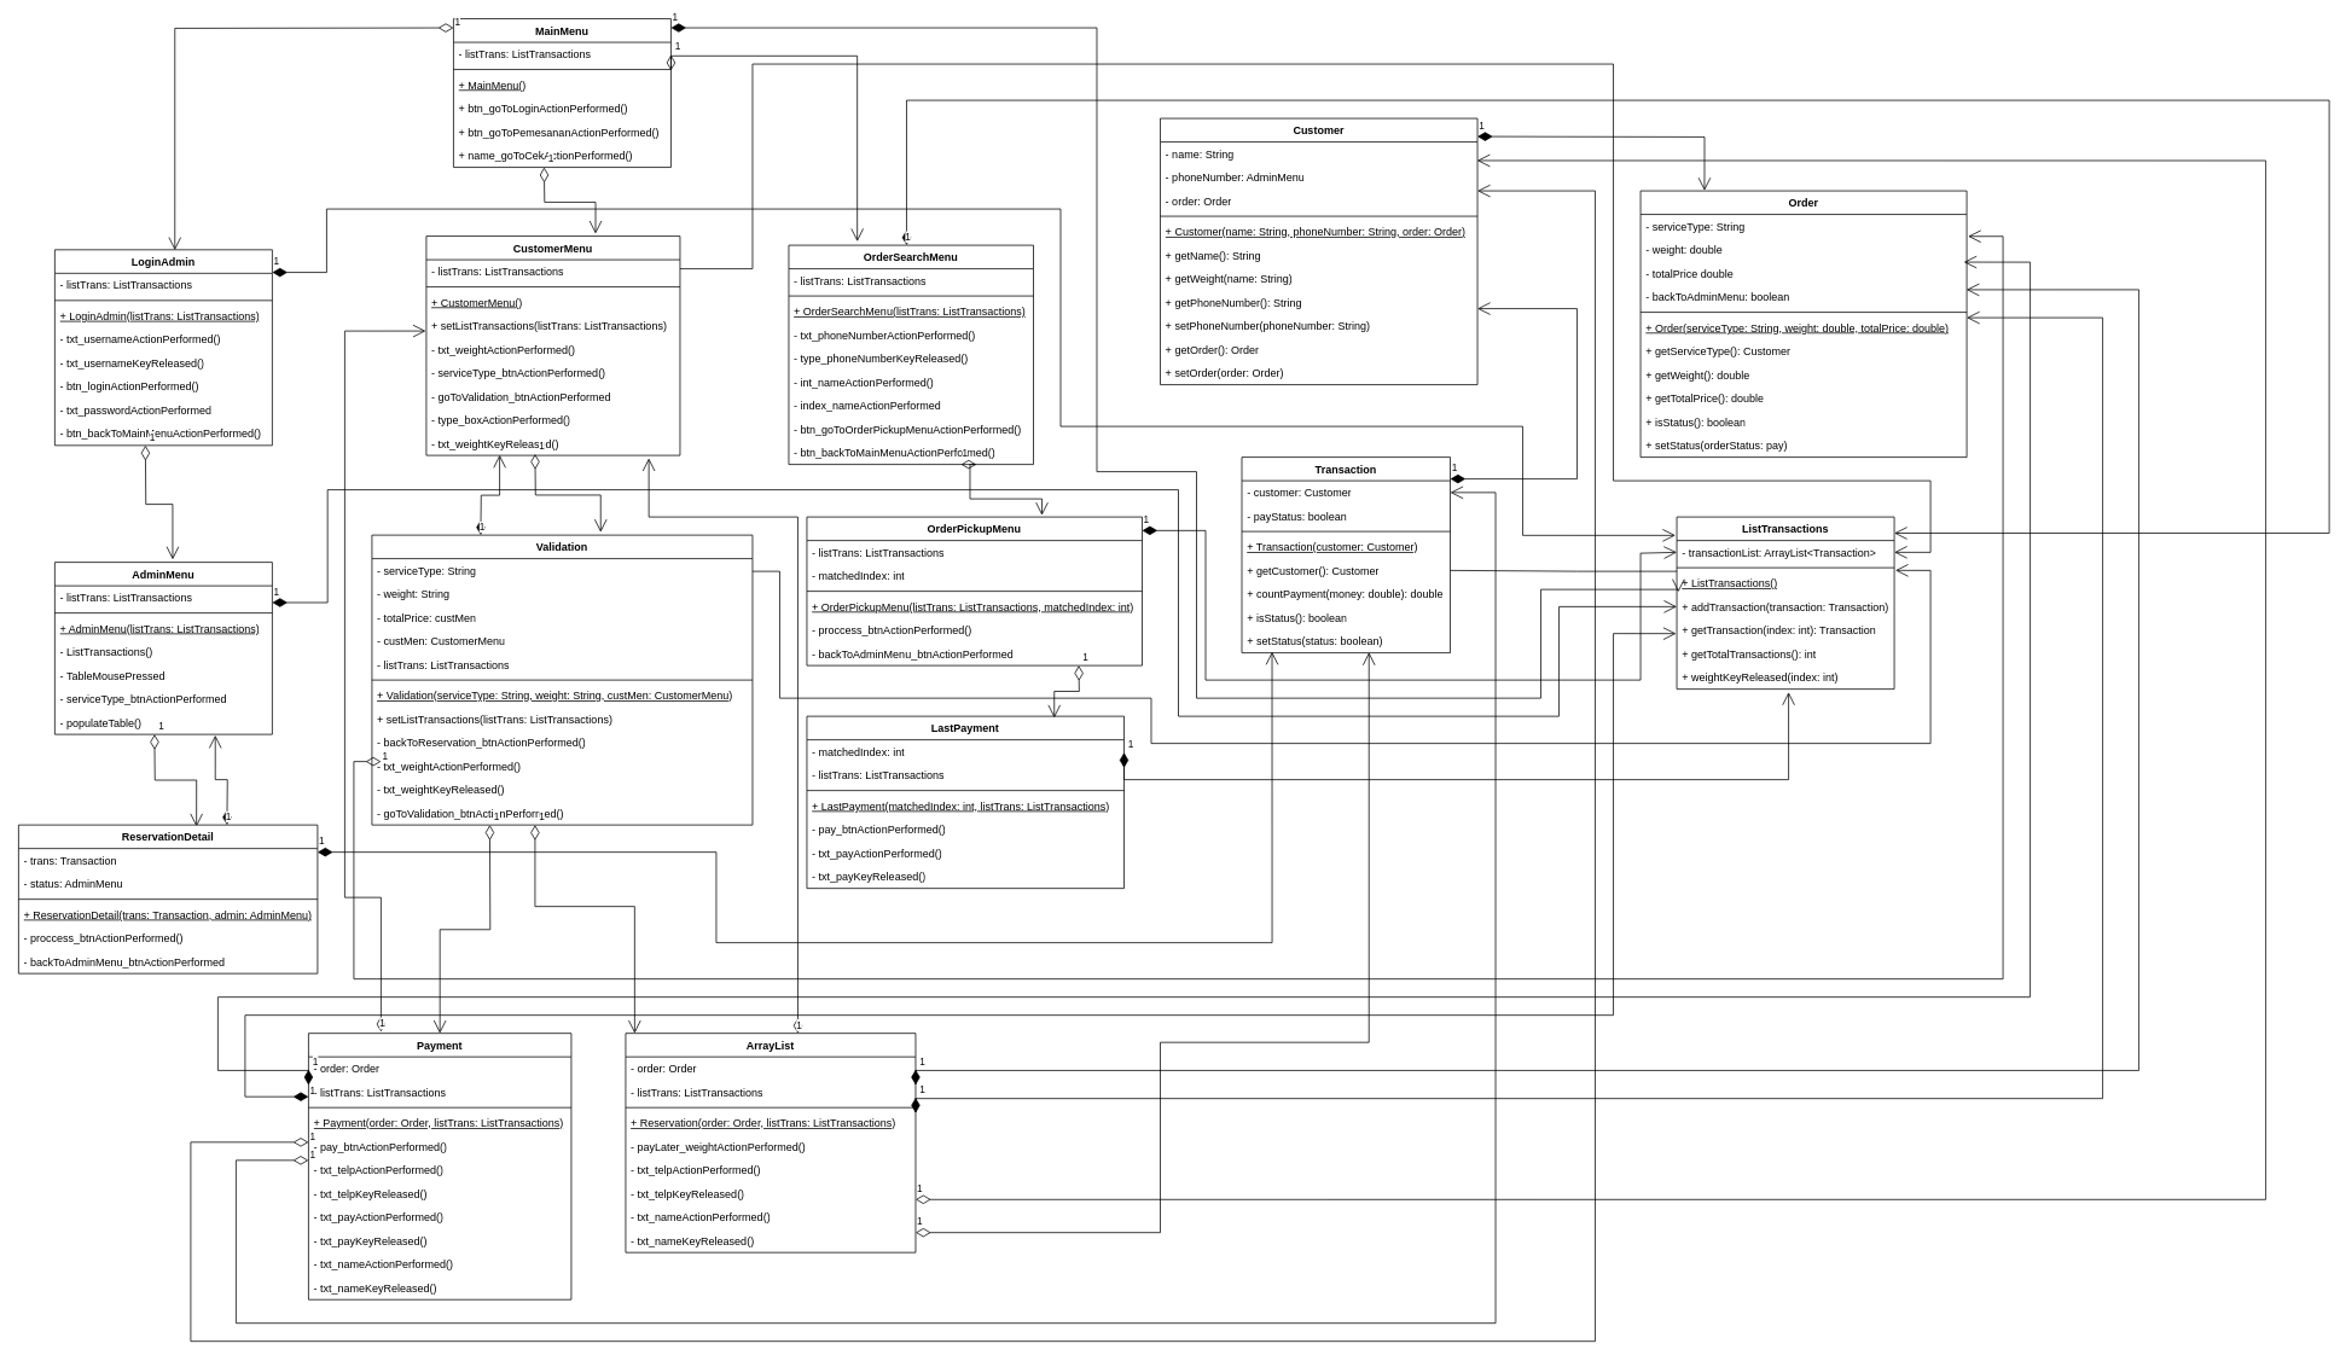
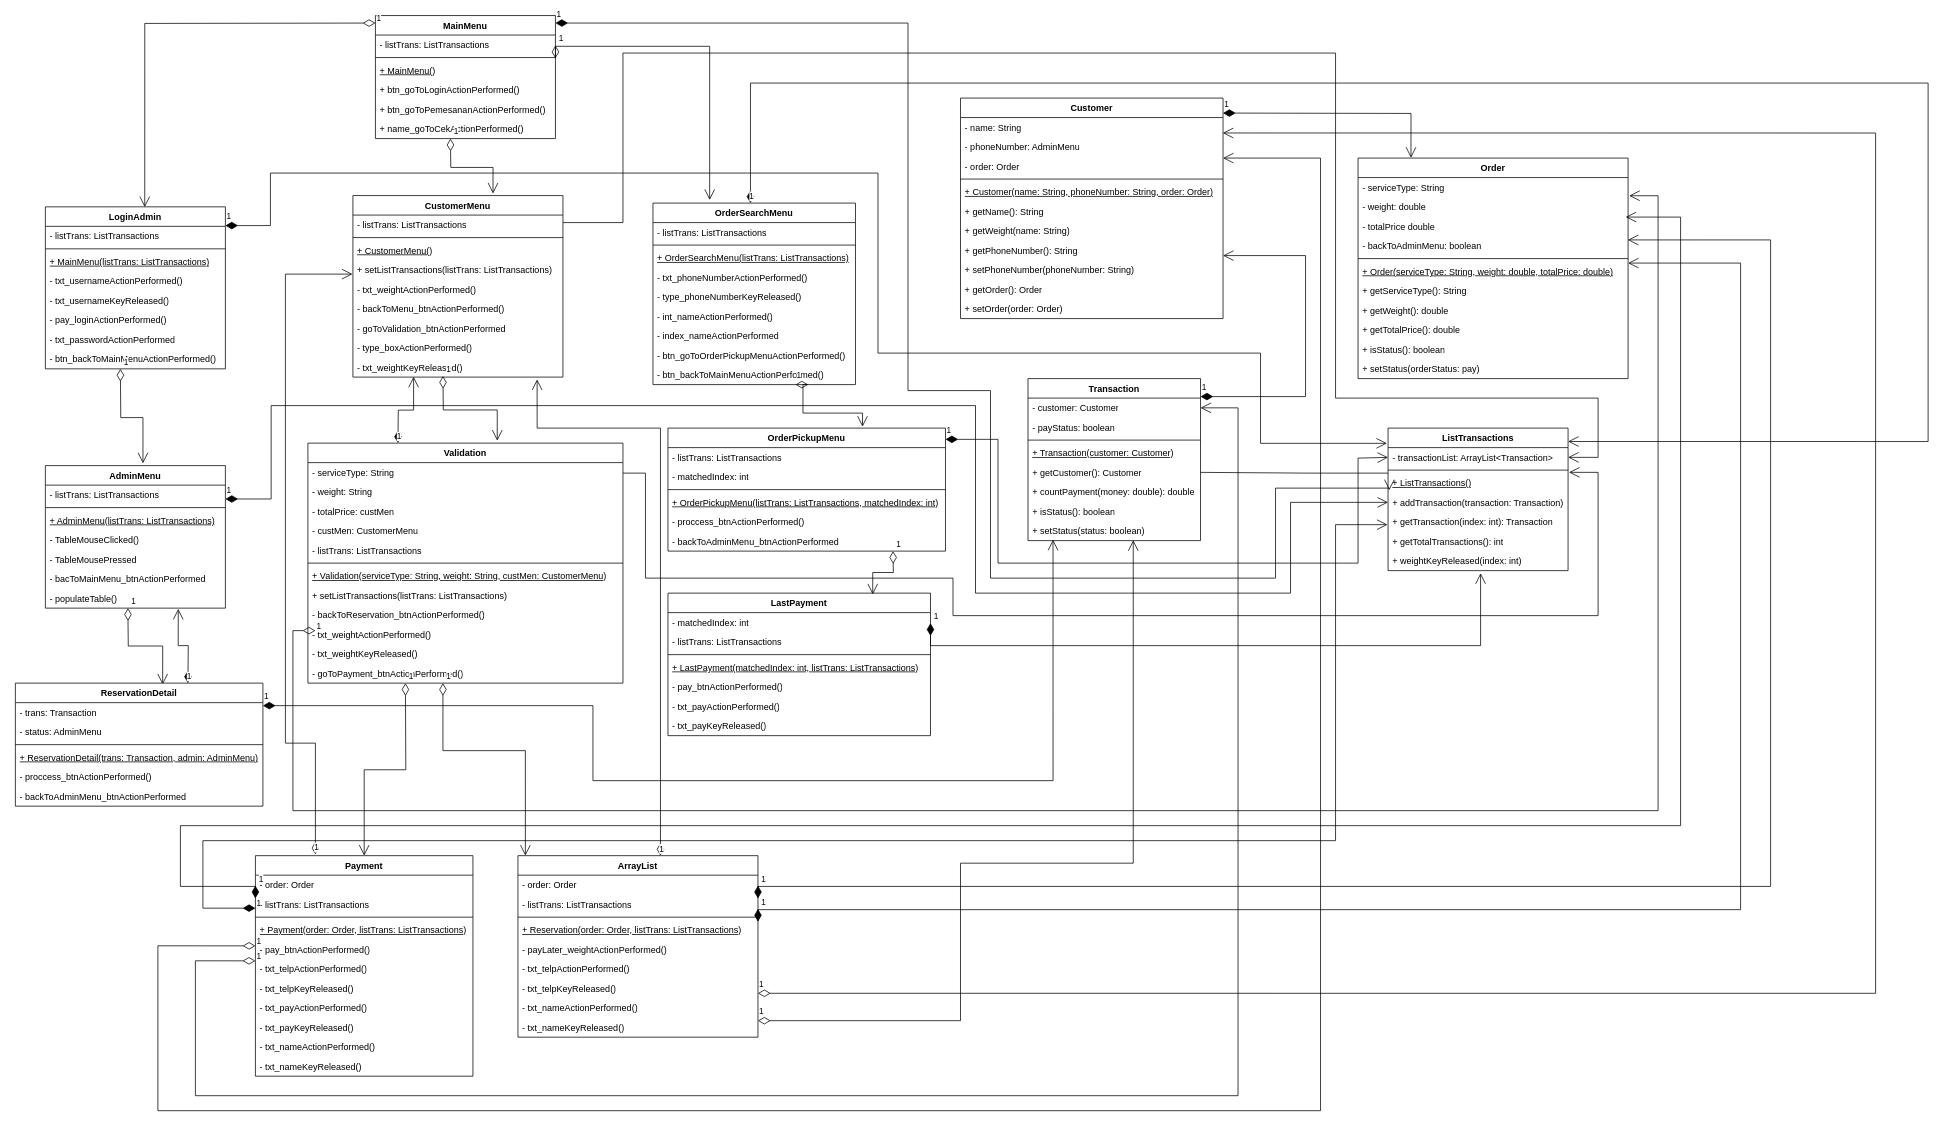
- <mxCell id="57" value="&lt;u&gt;+ LoginAdmin(listTrans: ListTransactions)&lt;/u&gt;" style="text;strokeColor=none;fillColor=none;align=left;verticalAlign=top;spacingLeft=4;spacingRight=4;overflow=hidden;rotatable=0;points=[[0,0.5],[1,0.5]];portConstraint=eastwest;whiteSpace=wrap;html=1;" parent="54" vertex="1"><mxGeometry y="60" width="240" height="26" as="geometry" /></mxCell>
+ <mxCell id="57" value="&lt;u&gt;+ MainMenu(listTrans: ListTransactions)&lt;/u&gt;" style="text;strokeColor=none;fillColor=none;align=left;verticalAlign=top;spacingLeft=4;spacingRight=4;overflow=hidden;rotatable=0;points=[[0,0.5],[1,0.5]];portConstraint=eastwest;whiteSpace=wrap;html=1;" parent="54" vertex="1"><mxGeometry y="60" width="240" height="26" as="geometry" /></mxCell>
- <mxCell id="9" value="+ getServiceType(): Customer" style="text;strokeColor=none;fillColor=none;align=left;verticalAlign=top;spacingLeft=4;spacingRight=4;overflow=hidden;rotatable=0;points=[[0,0.5],[1,0.5]];portConstraint=eastwest;whiteSpace=wrap;html=1;" parent="2" vertex="1"><mxGeometry y="164" width="360" height="26" as="geometry" /></mxCell>
+ <mxCell id="9" value="+ getServiceType(): String" style="text;strokeColor=none;fillColor=none;align=left;verticalAlign=top;spacingLeft=4;spacingRight=4;overflow=hidden;rotatable=0;points=[[0,0.5],[1,0.5]];portConstraint=eastwest;whiteSpace=wrap;html=1;" parent="2" vertex="1"><mxGeometry y="164" width="360" height="26" as="geometry" /></mxCell>
- <mxCell id="86" value="-&amp;nbsp;serviceType_btnActionPerformed()" style="text;strokeColor=none;fillColor=none;align=left;verticalAlign=top;spacingLeft=4;spacingRight=4;overflow=hidden;rotatable=0;points=[[0,0.5],[1,0.5]];portConstraint=eastwest;whiteSpace=wrap;html=1;" parent="80" vertex="1"><mxGeometry y="138" width="280" height="26" as="geometry" /></mxCell>
+ <mxCell id="86" value="-&amp;nbsp;backToMenu_btnActionPerformed()" style="text;strokeColor=none;fillColor=none;align=left;verticalAlign=top;spacingLeft=4;spacingRight=4;overflow=hidden;rotatable=0;points=[[0,0.5],[1,0.5]];portConstraint=eastwest;whiteSpace=wrap;html=1;" parent="80" vertex="1"><mxGeometry y="138" width="280" height="26" as="geometry" /></mxCell>
- <mxCell id="60" value="-&amp;nbsp;btn_loginActionPerformed()" style="text;strokeColor=none;fillColor=none;align=left;verticalAlign=top;spacingLeft=4;spacingRight=4;overflow=hidden;rotatable=0;points=[[0,0.5],[1,0.5]];portConstraint=eastwest;whiteSpace=wrap;html=1;" parent="54" vertex="1"><mxGeometry y="138" width="240" height="26" as="geometry" /></mxCell>
+ <mxCell id="60" value="-&amp;nbsp;pay_loginActionPerformed()" style="text;strokeColor=none;fillColor=none;align=left;verticalAlign=top;spacingLeft=4;spacingRight=4;overflow=hidden;rotatable=0;points=[[0,0.5],[1,0.5]];portConstraint=eastwest;whiteSpace=wrap;html=1;" parent="54" vertex="1"><mxGeometry y="138" width="240" height="26" as="geometry" /></mxCell>
- <mxCell id="67" value="-&amp;nbsp;ListTransactions()" style="text;strokeColor=none;fillColor=none;align=left;verticalAlign=top;spacingLeft=4;spacingRight=4;overflow=hidden;rotatable=0;points=[[0,0.5],[1,0.5]];portConstraint=eastwest;whiteSpace=wrap;html=1;" parent="63" vertex="1"><mxGeometry y="86" width="240" height="26" as="geometry" /></mxCell>
+ <mxCell id="67" value="-&amp;nbsp;TableMouseClicked()" style="text;strokeColor=none;fillColor=none;align=left;verticalAlign=top;spacingLeft=4;spacingRight=4;overflow=hidden;rotatable=0;points=[[0,0.5],[1,0.5]];portConstraint=eastwest;whiteSpace=wrap;html=1;" parent="63" vertex="1"><mxGeometry y="86" width="240" height="26" as="geometry" /></mxCell>
- <mxCell id="69" value="-&amp;nbsp;serviceType_btnActionPerformed" style="text;strokeColor=none;fillColor=none;align=left;verticalAlign=top;spacingLeft=4;spacingRight=4;overflow=hidden;rotatable=0;points=[[0,0.5],[1,0.5]];portConstraint=eastwest;whiteSpace=wrap;html=1;" parent="63" vertex="1"><mxGeometry y="138" width="240" height="26" as="geometry" /></mxCell>
+ <mxCell id="69" value="-&amp;nbsp;bacToMainMenu_btnActionPerformed" style="text;strokeColor=none;fillColor=none;align=left;verticalAlign=top;spacingLeft=4;spacingRight=4;overflow=hidden;rotatable=0;points=[[0,0.5],[1,0.5]];portConstraint=eastwest;whiteSpace=wrap;html=1;" parent="63" vertex="1"><mxGeometry y="138" width="240" height="26" as="geometry" /></mxCell>
- <mxCell id="104" value="-&amp;nbsp;goToValidation_btnActionPerformed()" style="text;strokeColor=none;fillColor=none;align=left;verticalAlign=top;spacingLeft=4;spacingRight=4;overflow=hidden;rotatable=0;points=[[0,0.5],[1,0.5]];portConstraint=eastwest;whiteSpace=wrap;html=1;" parent="91" vertex="1"><mxGeometry y="294" width="420" height="26" as="geometry" /></mxCell>
+ <mxCell id="104" value="-&amp;nbsp;goToPayment_btnActionPerformed()" style="text;strokeColor=none;fillColor=none;align=left;verticalAlign=top;spacingLeft=4;spacingRight=4;overflow=hidden;rotatable=0;points=[[0,0.5],[1,0.5]];portConstraint=eastwest;whiteSpace=wrap;html=1;" parent="91" vertex="1"><mxGeometry y="294" width="420" height="26" as="geometry" /></mxCell>
